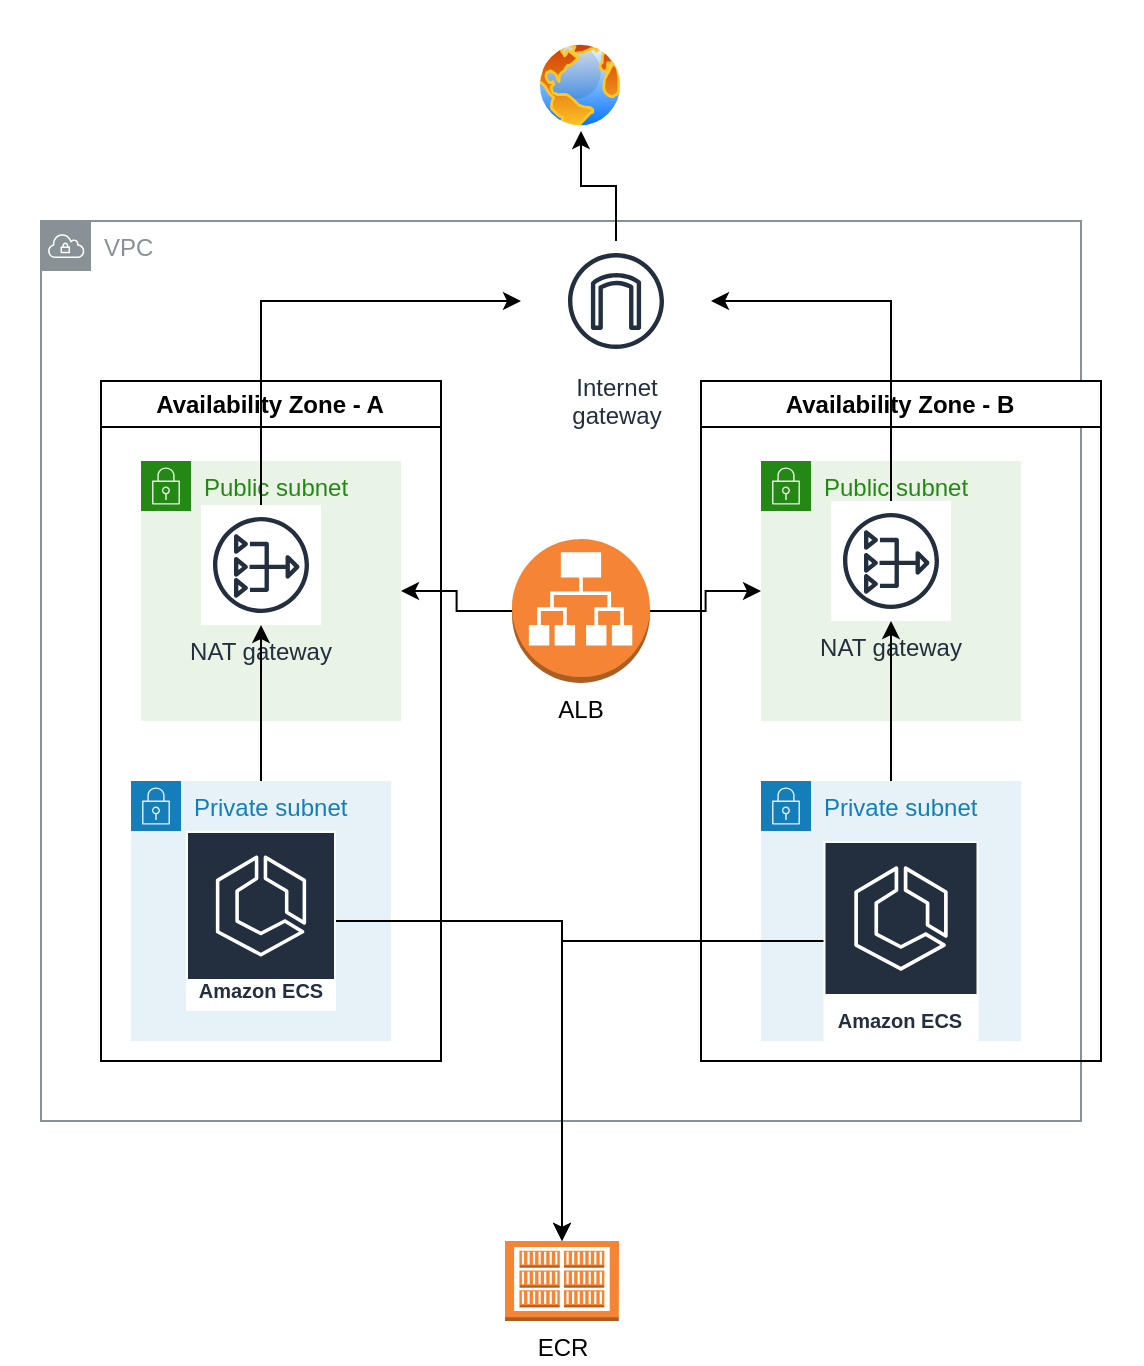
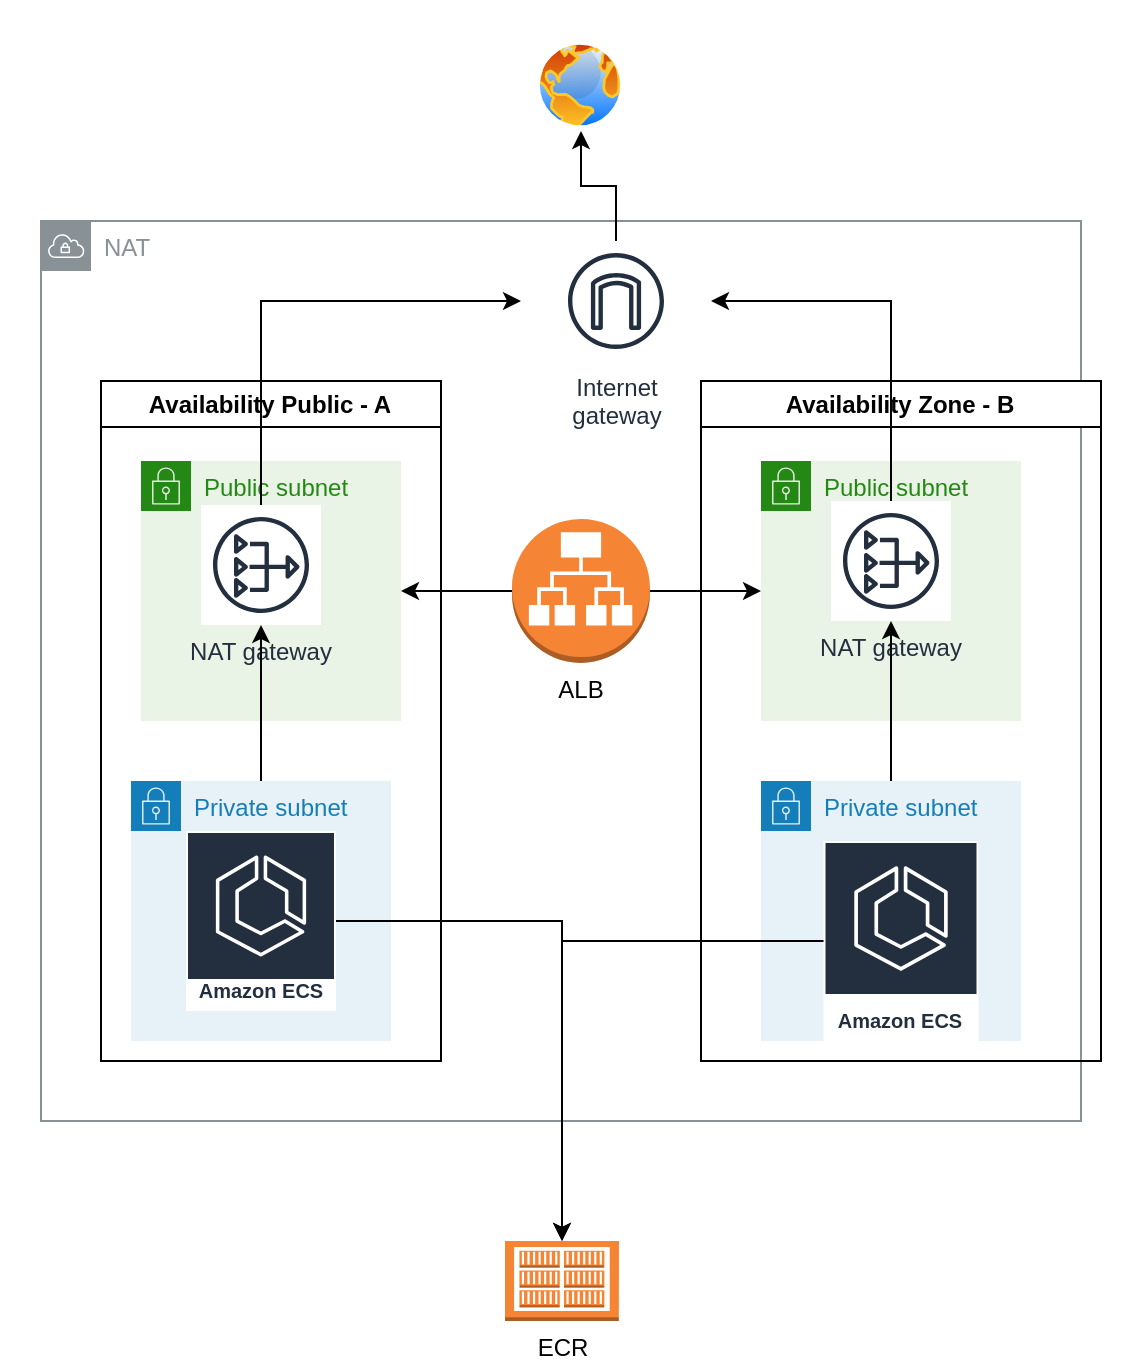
- <mxCell id="2" value="VPC" style="sketch=0;outlineConnect=0;gradientColor=none;html=1;whiteSpace=wrap;fontSize=12;fontStyle=0;shape=mxgraph.aws4.group;grIcon=mxgraph.aws4.group_vpc;strokeColor=#879196;fillColor=none;verticalAlign=top;align=left;spacingLeft=30;fontColor=#879196;dashed=0;" parent="1" vertex="1"><mxGeometry x="20" y="110" width="520" height="450" as="geometry" /></mxCell>
+ <mxCell id="2" value="NAT" style="sketch=0;outlineConnect=0;gradientColor=none;html=1;whiteSpace=wrap;fontSize=12;fontStyle=0;shape=mxgraph.aws4.group;grIcon=mxgraph.aws4.group_vpc;strokeColor=#879196;fillColor=none;verticalAlign=top;align=left;spacingLeft=30;fontColor=#879196;dashed=0;" parent="1" vertex="1"><mxGeometry x="20" y="110" width="520" height="450" as="geometry" /></mxCell>
- <mxCell id="6" value="Availability Zone - A" style="swimlane;fillColor=default;strokeColor=default;fontColor=default;" parent="1" vertex="1"><mxGeometry x="50" y="190" width="170" height="340" as="geometry" /></mxCell>
+ <mxCell id="6" value="Availability Public - A" style="swimlane;fillColor=default;strokeColor=default;fontColor=default;" parent="1" vertex="1"><mxGeometry x="50" y="190" width="170" height="340" as="geometry" /></mxCell>
- <mxCell id="19" value="ALB" style="outlineConnect=0;dashed=0;verticalLabelPosition=bottom;verticalAlign=top;align=center;html=1;shape=mxgraph.aws3.application_load_balancer;fillColor=#F58534;gradientColor=none;fontColor=default;strokeColor=default;" vertex="1" parent="1"><mxGeometry x="255.5" y="269" width="69" height="72" as="geometry" /></mxCell>
+ <mxCell id="19" value="ALB" style="outlineConnect=0;dashed=0;verticalLabelPosition=bottom;verticalAlign=top;align=center;html=1;shape=mxgraph.aws3.application_load_balancer;fillColor=#F58534;gradientColor=none;fontColor=default;strokeColor=default;" vertex="1" parent="1"><mxGeometry x="255.5" y="259" width="69" height="72" as="geometry" /></mxCell>
